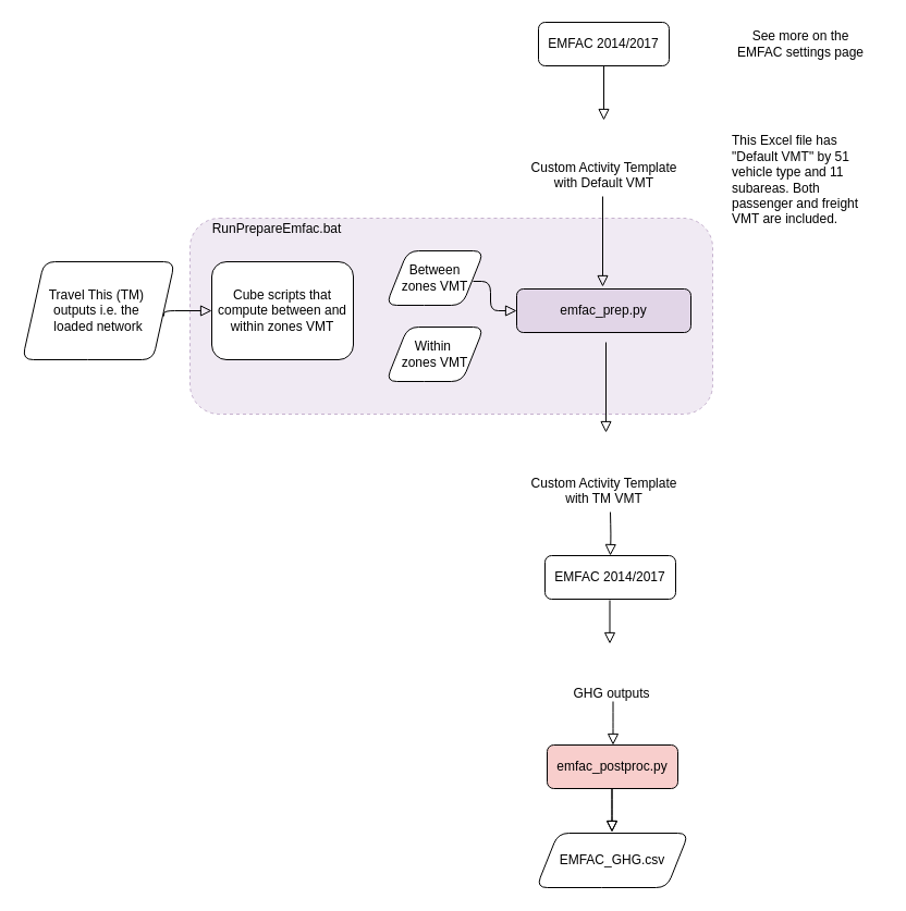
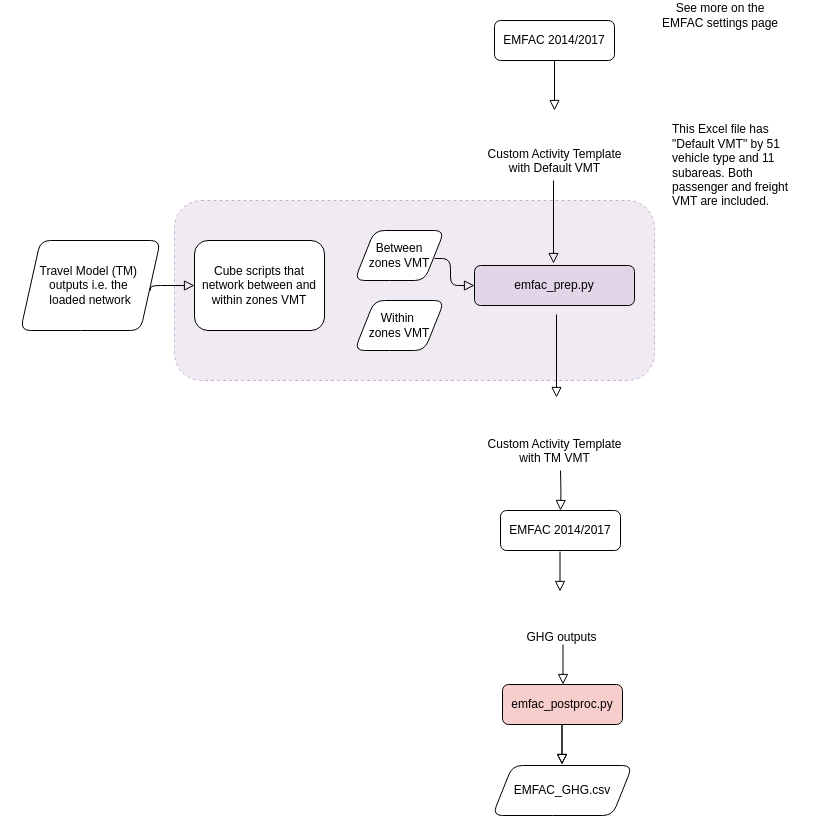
- <mxCell id="6" value="See more on the &lt;br&gt;EMFAC settings page" style="text;html=1;strokeColor=none;fillColor=none;align=center;verticalAlign=middle;whiteSpace=wrap;" vertex="1" parent="1"><mxGeometry x="660" y="30" width="150" height="20" as="geometry" /></mxCell>
+ <mxCell id="6" value="See more on the &lt;br&gt;EMFAC settings page" style="text;html=1;strokeColor=none;fillColor=none;align=center;verticalAlign=middle;whiteSpace=wrap;" vertex="1" parent="1"><mxGeometry x="645" y="5" width="150" height="20" as="geometry" /></mxCell>
- <mxCell id="8" value="RunPrepareEmfac.bat" style="text;html=1;strokeColor=none;fillColor=none;align=center;verticalAlign=middle;whiteSpace=wrap;rounded=0;dashed=1;" vertex="1" parent="1"><mxGeometry x="174" y="200" width="160" height="20" as="geometry" /></mxCell>
- <mxCell id="9" value="Travel This (TM)&amp;nbsp;&lt;br&gt;outputs i.e. the&amp;nbsp;&lt;br&gt;loaded network" style="shape=parallelogram;perimeter=parallelogramPerimeter;whiteSpace=wrap;html=1;fixedSize=1;rounded=1;fillColor=none;" vertex="1" parent="1"><mxGeometry x="20" y="240" width="140" height="90" as="geometry" /></mxCell>
+ <mxCell id="9" value="Travel Model (TM)&amp;nbsp;&lt;br&gt;outputs i.e. the&amp;nbsp;&lt;br&gt;loaded network" style="shape=parallelogram;perimeter=parallelogramPerimeter;whiteSpace=wrap;html=1;fixedSize=1;rounded=1;fillColor=none;" vertex="1" parent="1"><mxGeometry x="20" y="240" width="140" height="90" as="geometry" /></mxCell>
- <mxCell id="13" value="Cube scripts that compute between and within zones VMT" style="whiteSpace=wrap;html=1;fontSize=12;glass=0;strokeWidth=1;shadow=0;rounded=1;" vertex="1" parent="11"><mxGeometry y="10" width="130" height="90" as="geometry" /></mxCell>
+ <mxCell id="13" value="Cube scripts that network between and within zones VMT" style="whiteSpace=wrap;html=1;fontSize=12;glass=0;strokeWidth=1;shadow=0;rounded=1;" vertex="1" parent="11"><mxGeometry y="10" width="130" height="90" as="geometry" /></mxCell>
